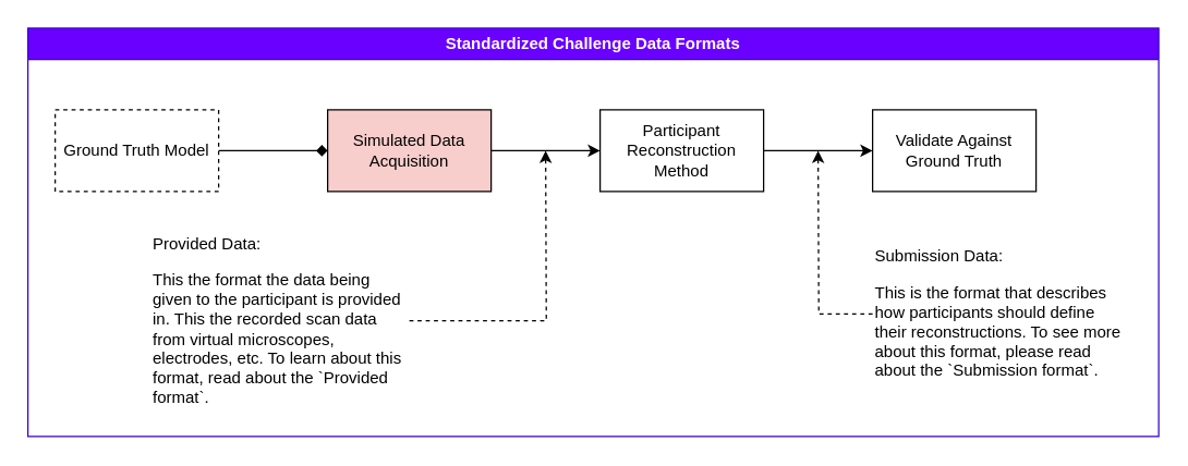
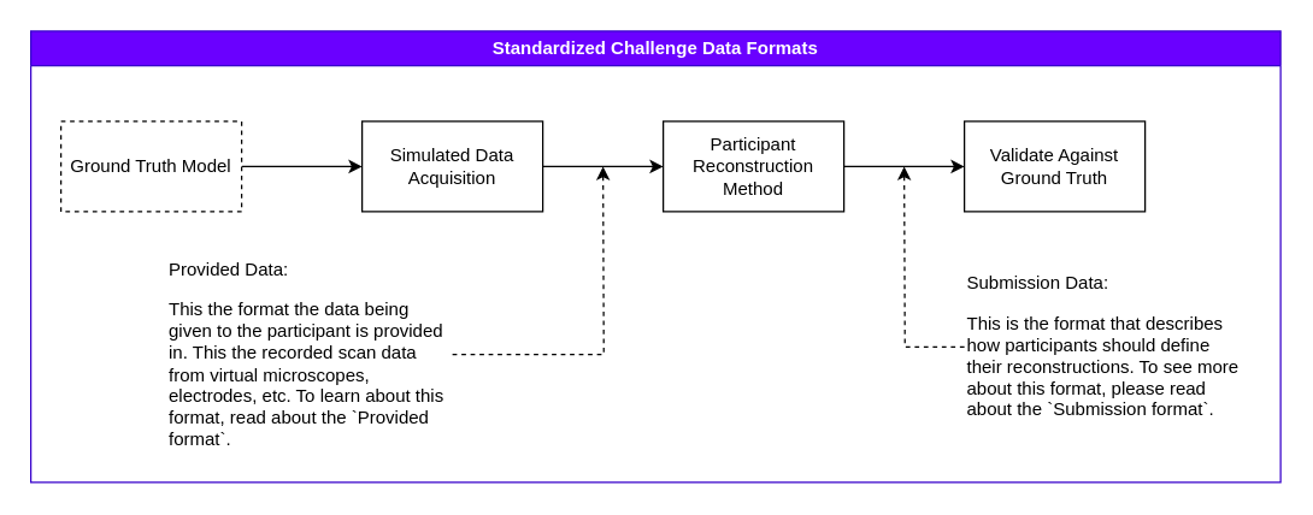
- <mxCell id="3" style="edgeStyle=orthogonalEdgeStyle;rounded=0;orthogonalLoop=1;jettySize=auto;html=1;endArrow=diamond;" parent="2" source="4" target="6" edge="1"><mxGeometry relative="1" as="geometry" /></mxCell>
+ <mxCell id="3" style="edgeStyle=orthogonalEdgeStyle;rounded=0;orthogonalLoop=1;jettySize=auto;html=1;" parent="2" source="4" target="6" edge="1"><mxGeometry relative="1" as="geometry" /></mxCell>
- <mxCell id="6" value="Simulated Data Acquisition" style="rounded=0;whiteSpace=wrap;html=1;fillColor=#f8cecc;" parent="2" vertex="1"><mxGeometry x="220" y="60" width="120" height="60" as="geometry" /></mxCell>
+ <mxCell id="6" value="Simulated Data Acquisition" style="rounded=0;whiteSpace=wrap;html=1;" parent="2" vertex="1"><mxGeometry x="220" y="60" width="120" height="60" as="geometry" /></mxCell>
